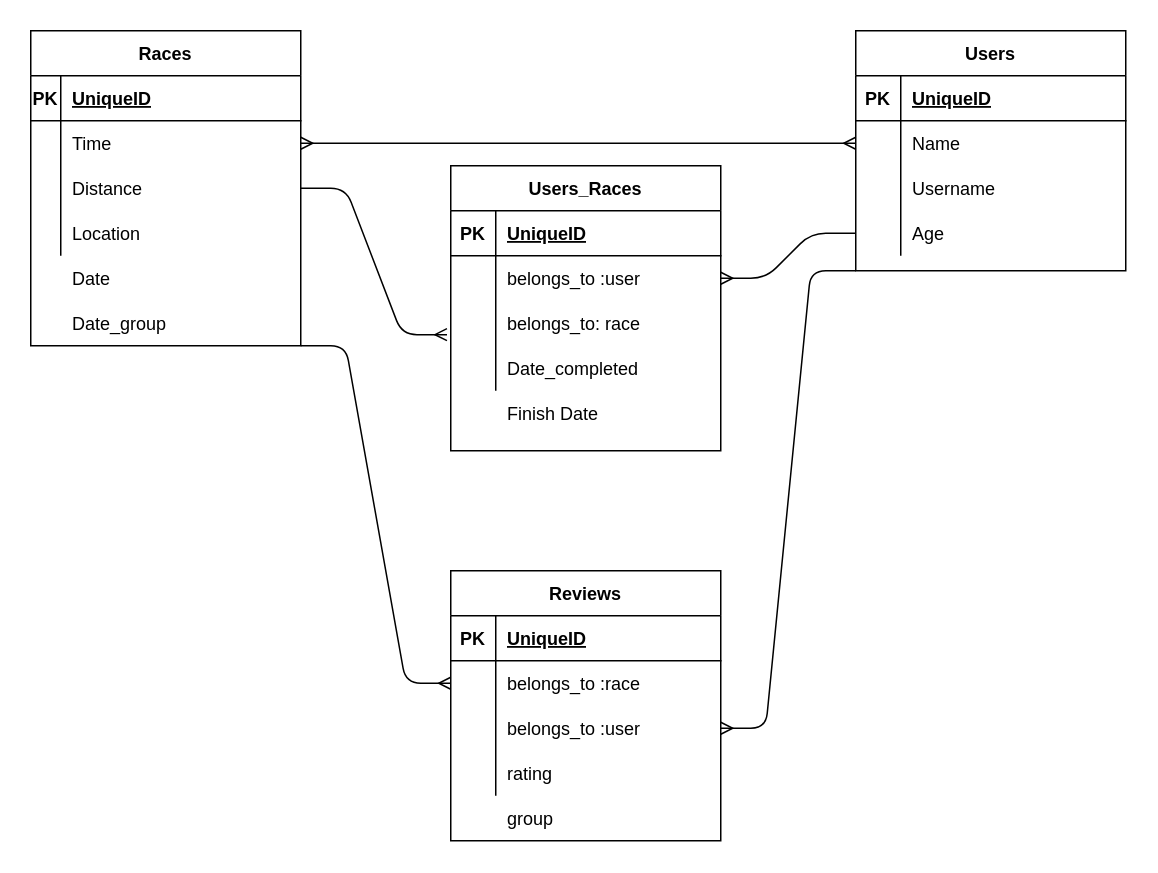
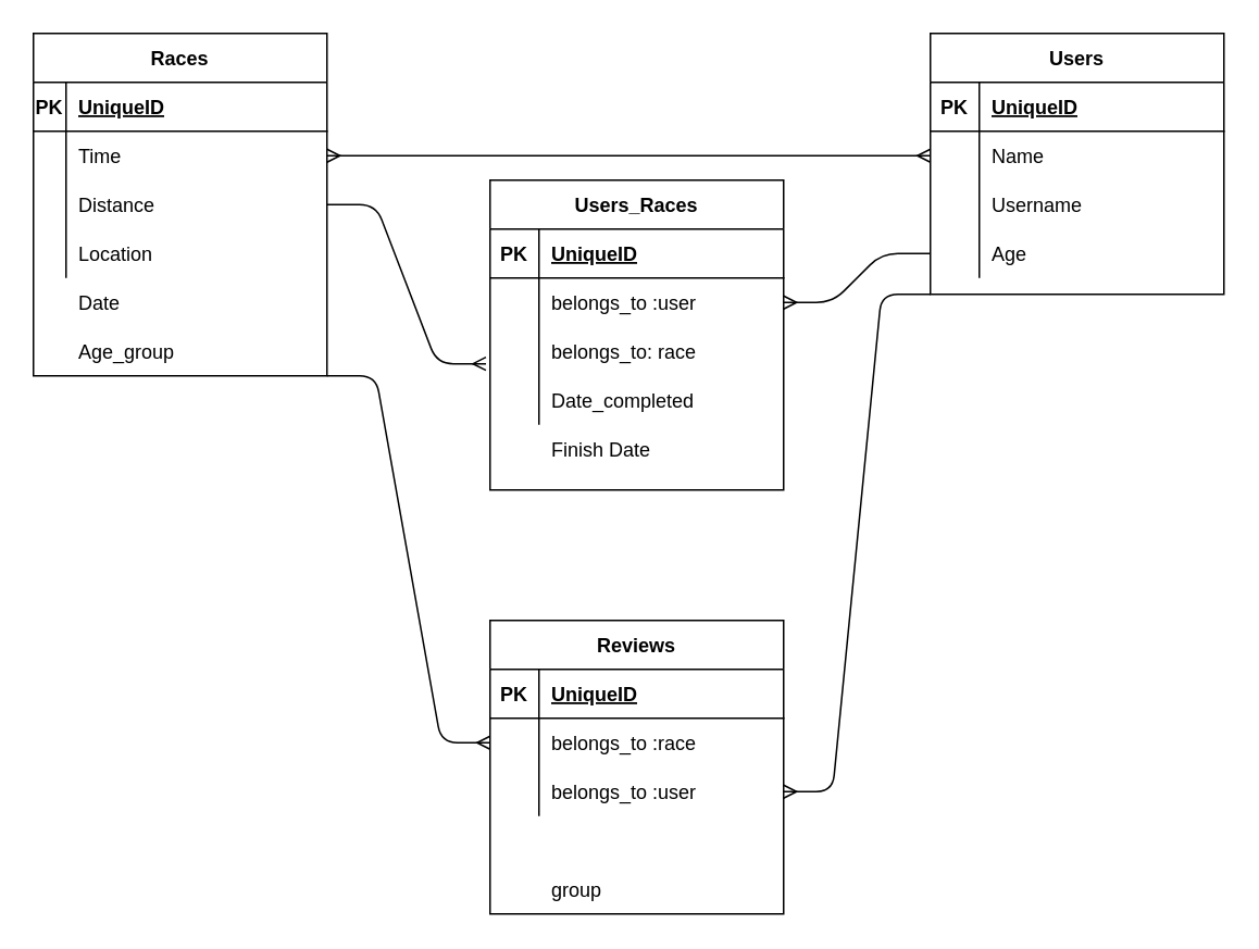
- <mxCell id="29" value="Date_group" style="shape=partialRectangle;connectable=0;fillColor=none;top=0;left=0;bottom=0;right=0;align=left;spacingLeft=6;overflow=hidden;" vertex="1" parent="1"><mxGeometry x="40" y="200" width="150" height="30" as="geometry" /></mxCell>
+ <mxCell id="29" value="Age_group" style="shape=partialRectangle;connectable=0;fillColor=none;top=0;left=0;bottom=0;right=0;align=left;spacingLeft=6;overflow=hidden;" vertex="1" parent="1"><mxGeometry x="40" y="200" width="150" height="30" as="geometry" /></mxCell>
- <mxCell id="61" value="rating" style="shape=partialRectangle;connectable=0;fillColor=none;top=0;left=0;bottom=0;right=0;align=left;spacingLeft=6;overflow=hidden;" vertex="1" parent="59"><mxGeometry x="30" width="150" height="30" as="geometry" /></mxCell>
